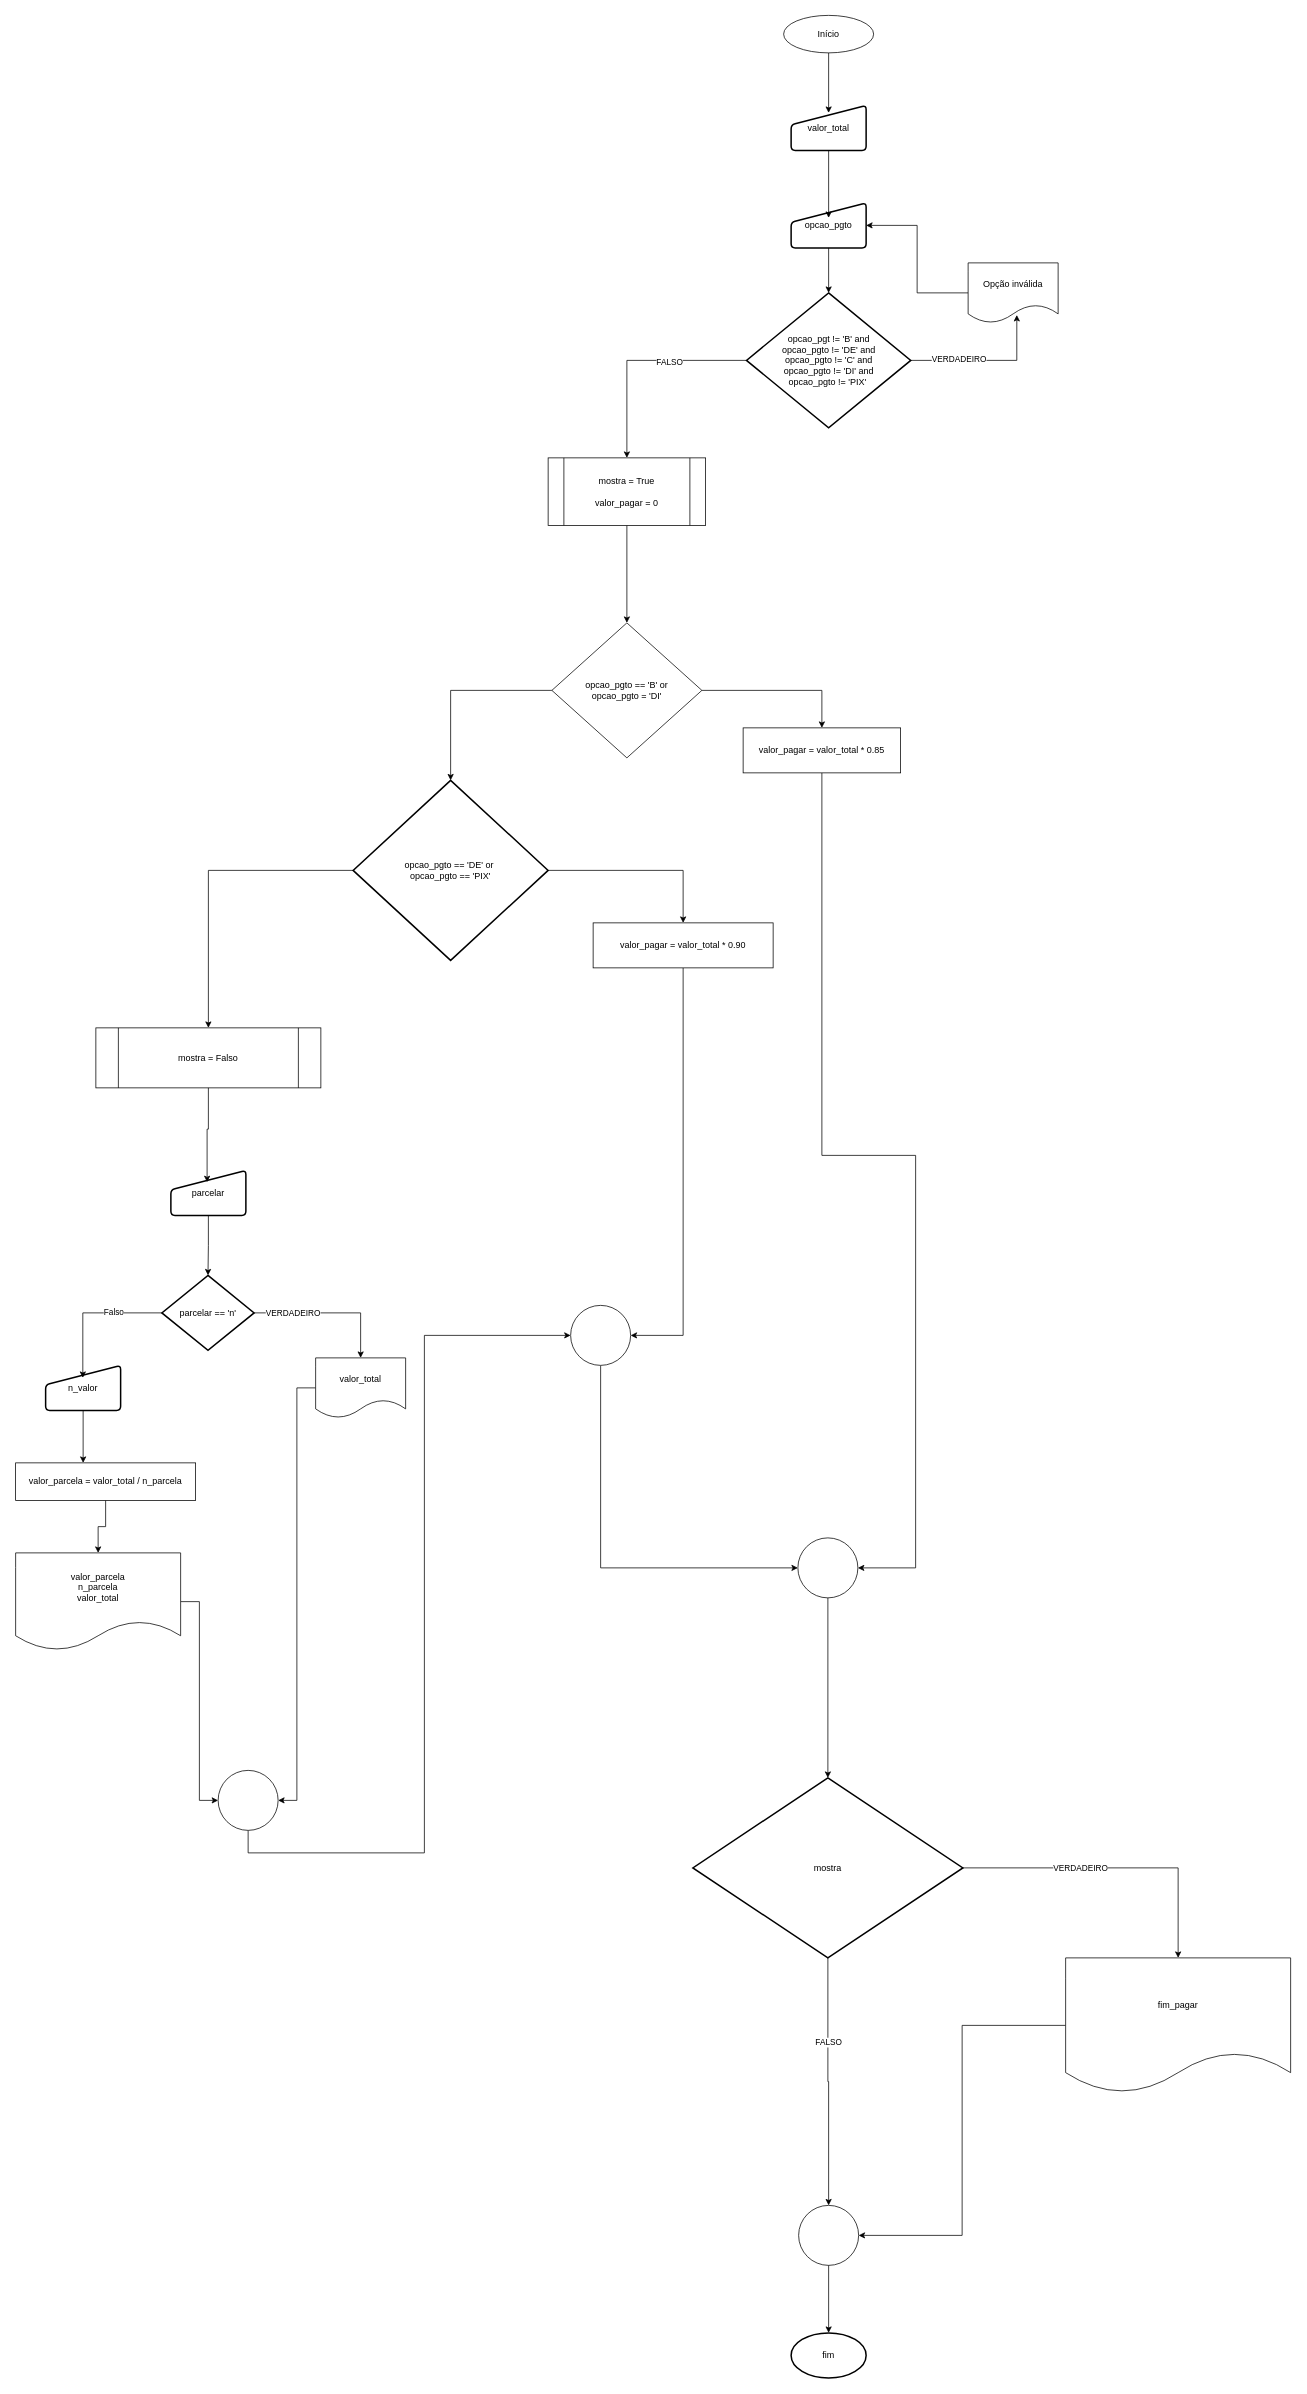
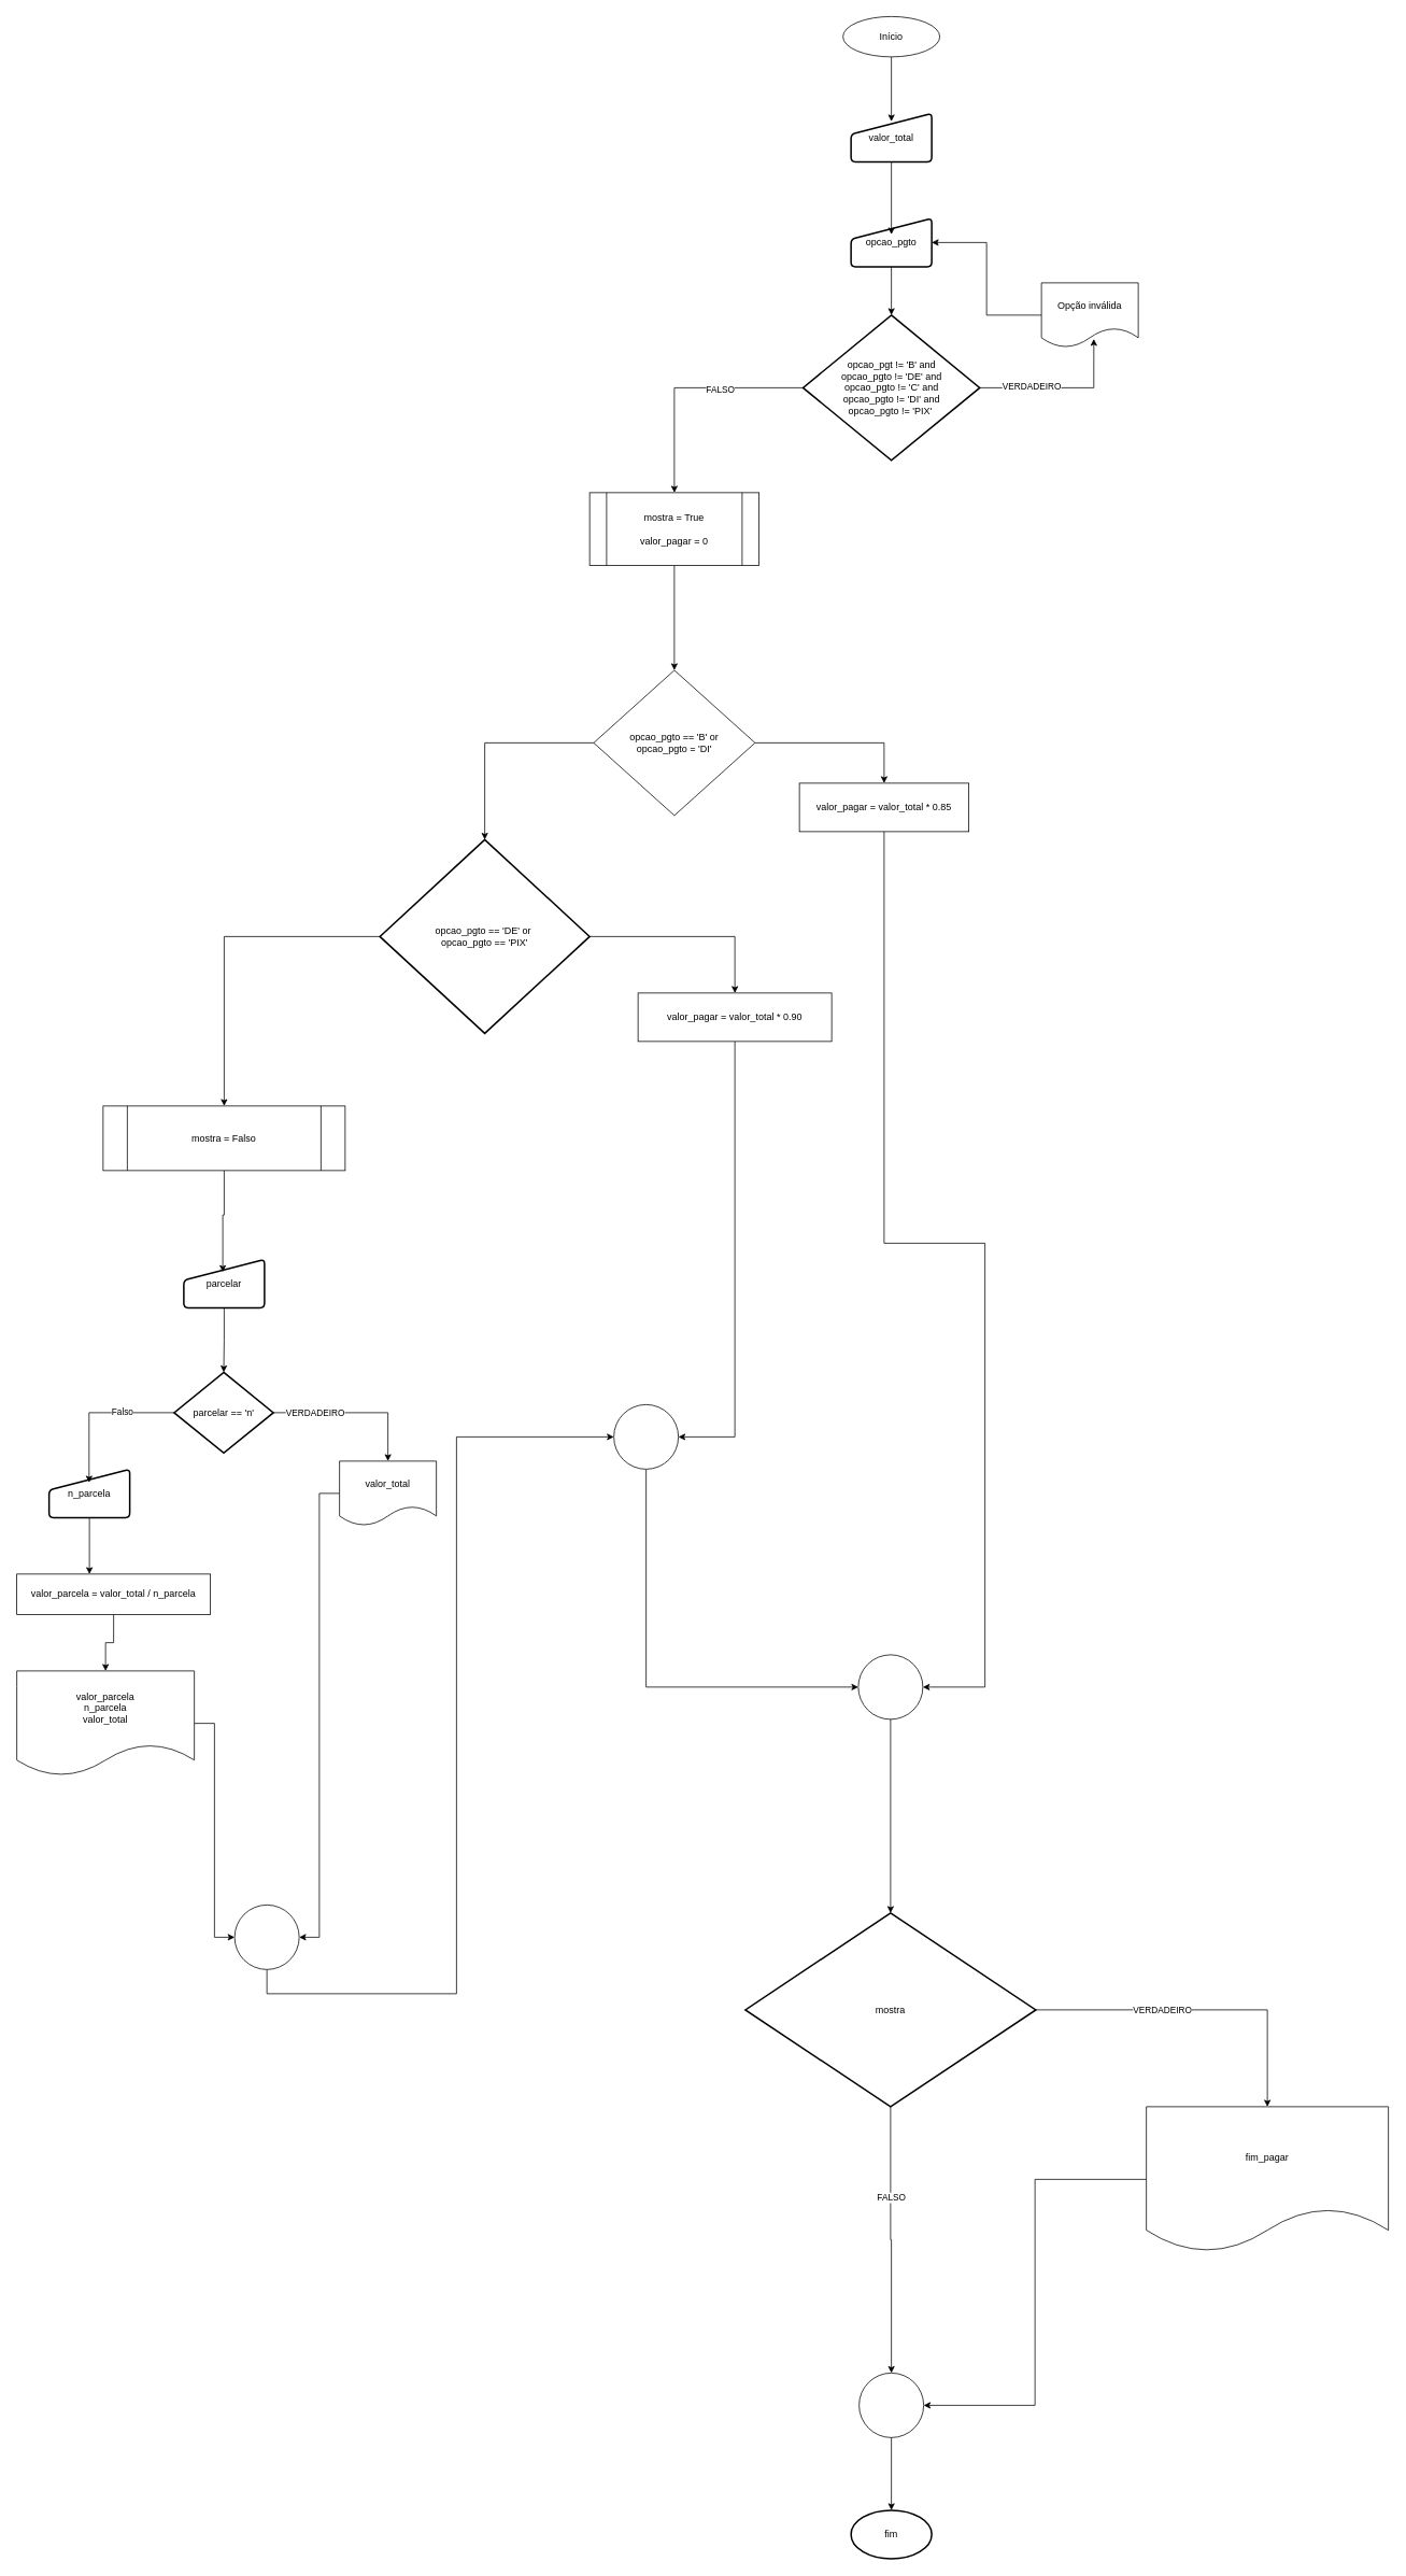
- <mxCell id="36" value="n_valor" style="html=1;strokeWidth=2;shape=manualInput;whiteSpace=wrap;rounded=1;size=26;arcSize=11;" vertex="1" parent="1"><mxGeometry x="60" y="1820" width="100" height="60" as="geometry" /></mxCell>
+ <mxCell id="36" value="n_parcela" style="html=1;strokeWidth=2;shape=manualInput;whiteSpace=wrap;rounded=1;size=26;arcSize=11;" vertex="1" parent="1"><mxGeometry x="60" y="1820" width="100" height="60" as="geometry" /></mxCell>
